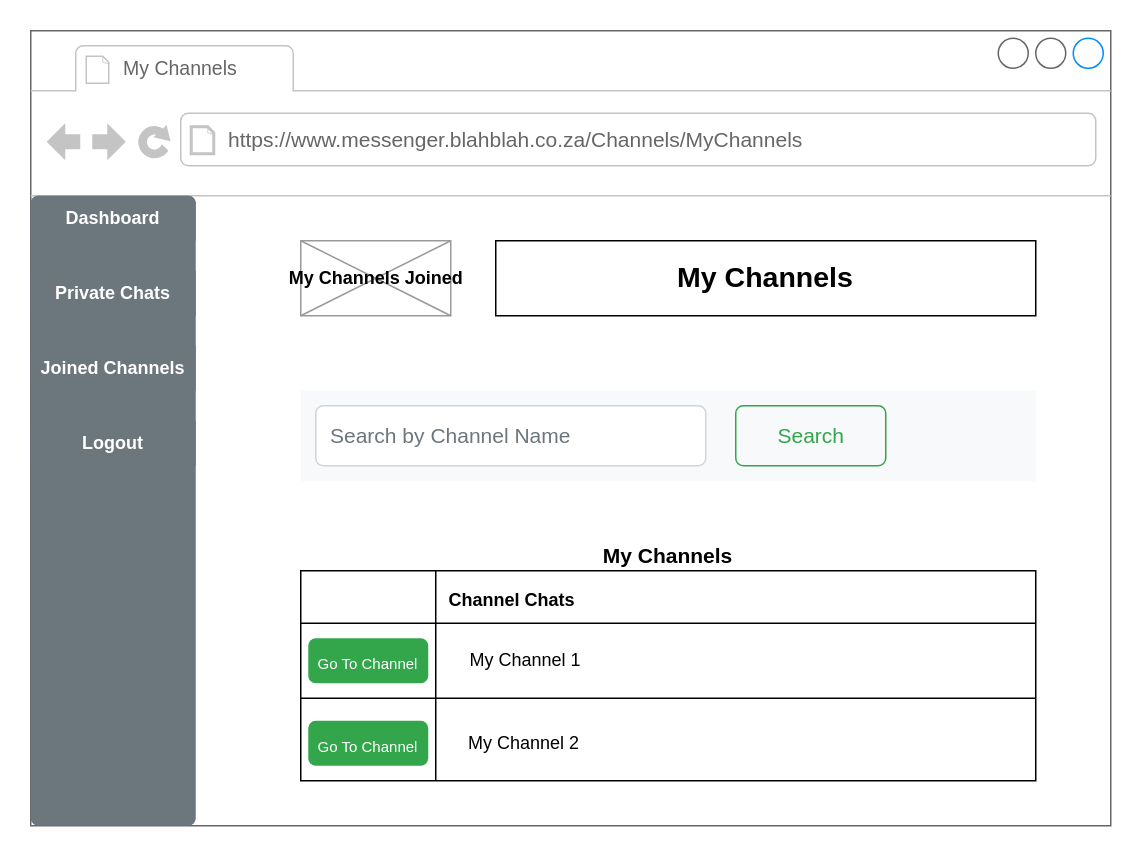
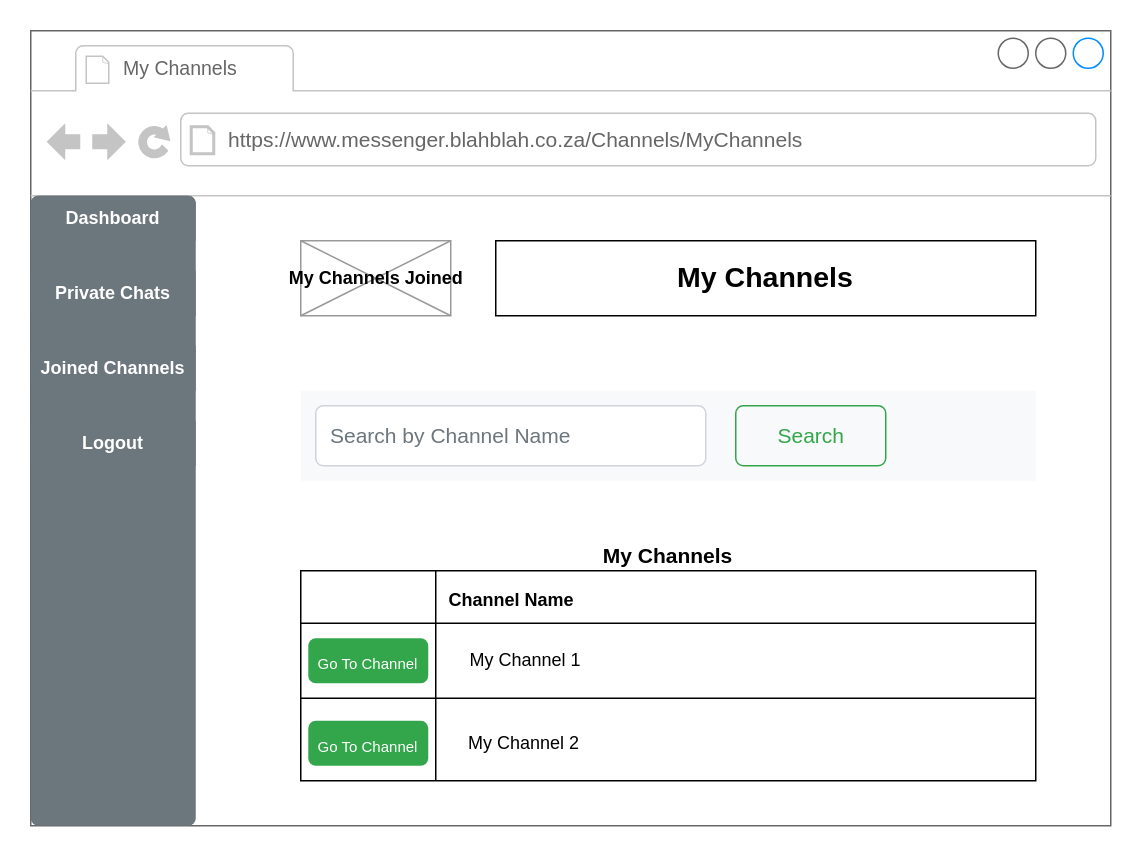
- <mxCell id="19" value="&lt;b&gt;Channel Chats&lt;/b&gt;" style="text;html=1;strokeColor=none;fillColor=none;align=left;verticalAlign=middle;whiteSpace=wrap;rounded=0;" parent="2" vertex="1"><mxGeometry x="277" y="370" width="190" height="20" as="geometry" /></mxCell>
+ <mxCell id="19" value="&lt;b&gt;Channel Name&lt;/b&gt;" style="text;html=1;strokeColor=none;fillColor=none;align=left;verticalAlign=middle;whiteSpace=wrap;rounded=0;" parent="2" vertex="1"><mxGeometry x="277" y="370" width="190" height="20" as="geometry" /></mxCell>
